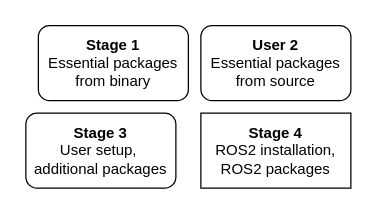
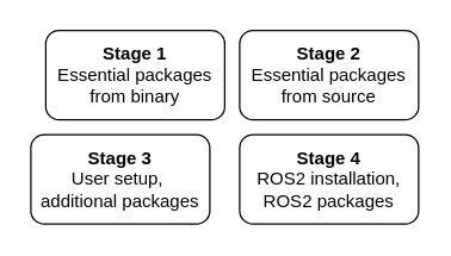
- <mxCell id="3" value="&lt;div&gt;&lt;b&gt;User 2&lt;/b&gt;&lt;/div&gt;&lt;div&gt;Essential packages from source&lt;br&gt;&lt;/div&gt;" style="rounded=1;whiteSpace=wrap;html=1;" vertex="1" parent="1"><mxGeometry x="160" y="20" width="120" height="60" as="geometry" /></mxCell>
+ <mxCell id="3" value="&lt;div&gt;&lt;b&gt;Stage 2&lt;/b&gt;&lt;/div&gt;&lt;div&gt;Essential packages from source&lt;br&gt;&lt;/div&gt;" style="rounded=1;whiteSpace=wrap;html=1;" vertex="1" parent="1"><mxGeometry x="160" y="20" width="120" height="60" as="geometry" /></mxCell>
- <mxCell id="5" value="&lt;div&gt;&lt;b&gt;Stage 4&lt;/b&gt;&lt;/div&gt;&lt;div&gt;ROS2 installation, ROS2 packages&lt;br&gt;&lt;/div&gt;" style="whiteSpace=wrap;html=1;rounded=0;" vertex="1" parent="1"><mxGeometry x="160" y="90" width="120" height="60" as="geometry" /></mxCell>
+ <mxCell id="5" value="&lt;div&gt;&lt;b&gt;Stage 4&lt;/b&gt;&lt;/div&gt;&lt;div&gt;ROS2 installation, ROS2 packages&lt;br&gt;&lt;/div&gt;" style="rounded=1;whiteSpace=wrap;html=1;" vertex="1" parent="1"><mxGeometry x="160" y="90" width="120" height="60" as="geometry" /></mxCell>
